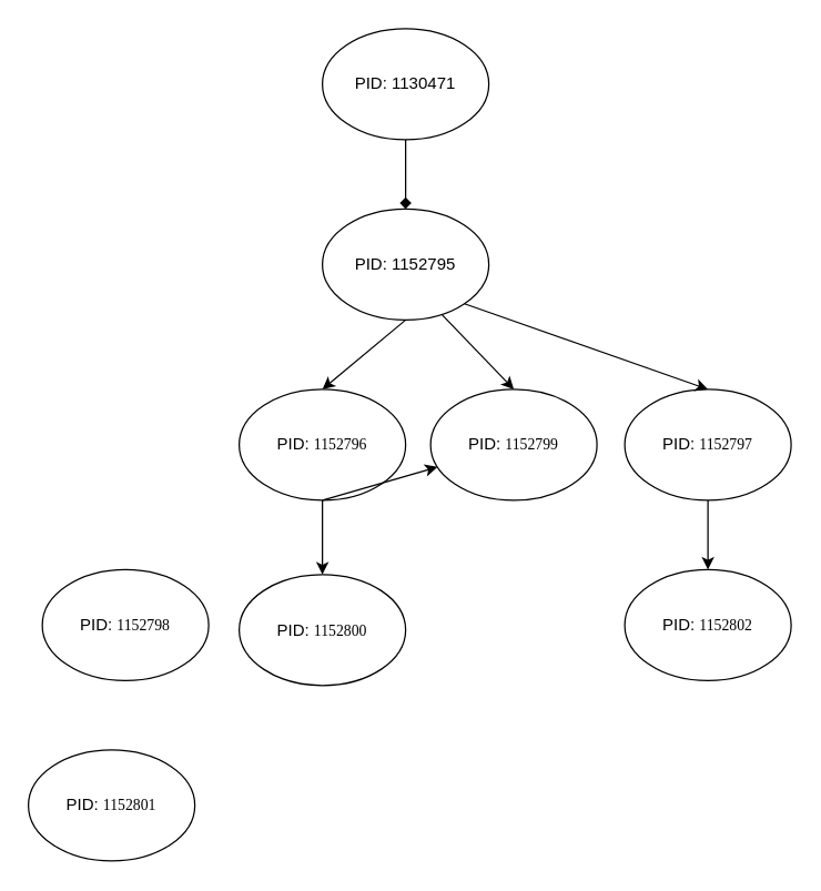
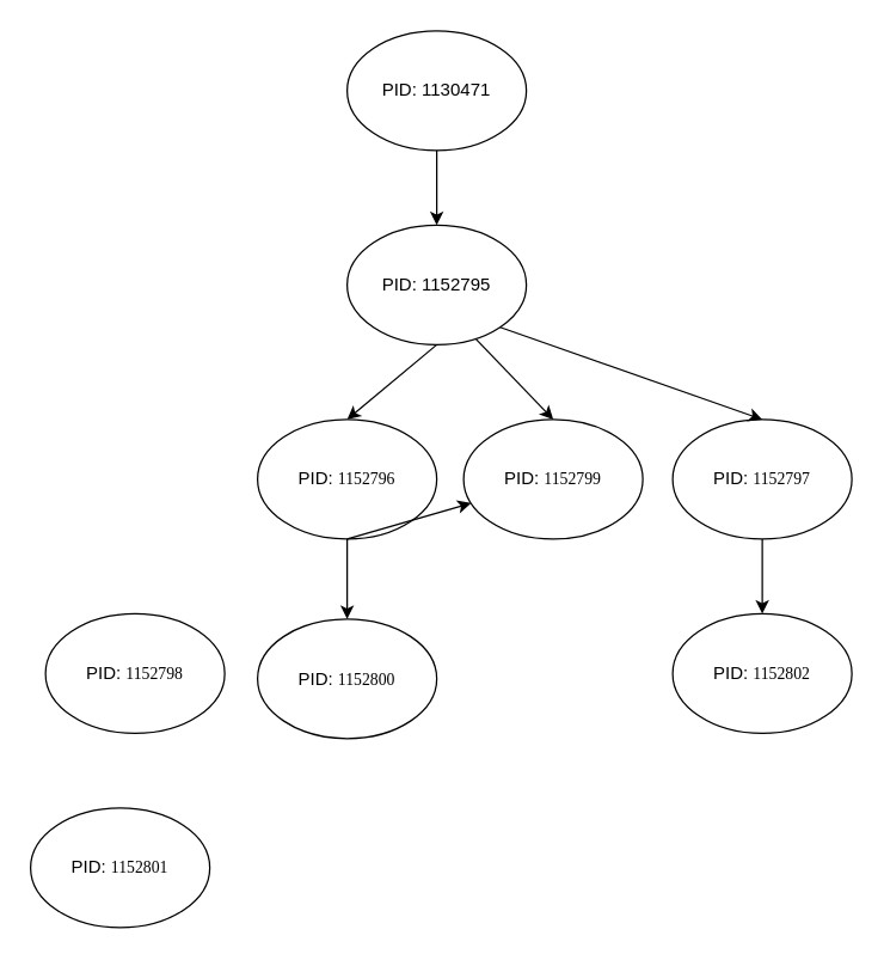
- <mxCell id="5" value="" style="endArrow=diamond;html=1;rounded=0;exitX=0.5;exitY=1;exitDx=0;exitDy=0;entryX=0.5;entryY=0;entryDx=0;entryDy=0;" edge="1" parent="1" source="2" target="4"><mxGeometry width="50" height="50" relative="1" as="geometry"><mxPoint x="170" y="230" as="sourcePoint" /><mxPoint x="220" y="180" as="targetPoint" /></mxGeometry></mxCell>
+ <mxCell id="5" value="" style="endArrow=classic;html=1;rounded=0;exitX=0.5;exitY=1;exitDx=0;exitDy=0;entryX=0.5;entryY=0;entryDx=0;entryDy=0;" edge="1" parent="1" source="2" target="4"><mxGeometry width="50" height="50" relative="1" as="geometry"><mxPoint x="170" y="230" as="sourcePoint" /><mxPoint x="220" y="180" as="targetPoint" /></mxGeometry></mxCell>
